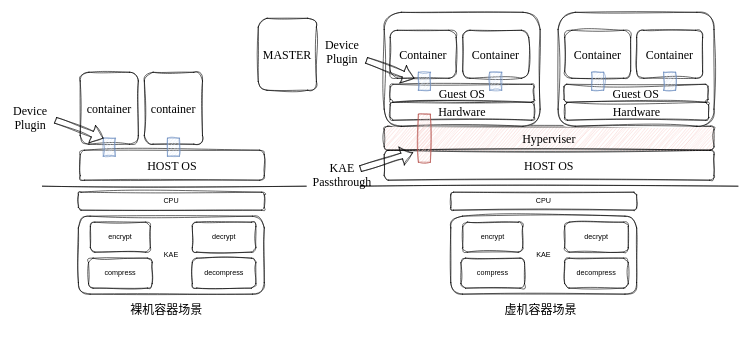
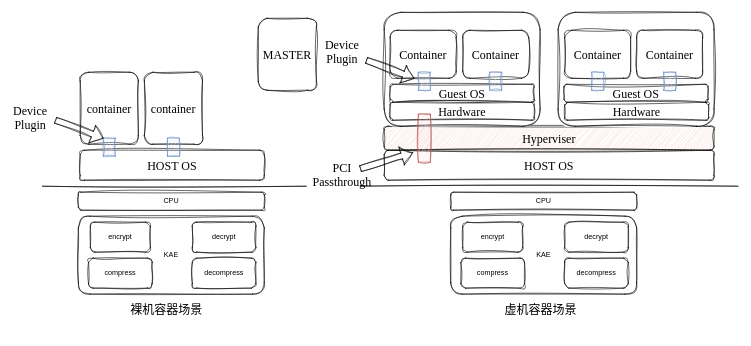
- <mxCell id="42" value="KAE&lt;br&gt;Passthrough" style="text;html=1;strokeColor=none;fillColor=none;align=center;verticalAlign=middle;whiteSpace=wrap;rounded=0;fontSize=20;fontFamily=Architects Daughter;" vertex="1" parent="1"><mxGeometry x="540" y="250" width="60" height="80" as="geometry" /></mxCell>
+ <mxCell id="42" value="PCI&lt;br&gt;Passthrough" style="text;html=1;strokeColor=none;fillColor=none;align=center;verticalAlign=middle;whiteSpace=wrap;rounded=0;fontSize=20;fontFamily=Architects Daughter;" vertex="1" parent="1"><mxGeometry x="540" y="250" width="60" height="80" as="geometry" /></mxCell>
